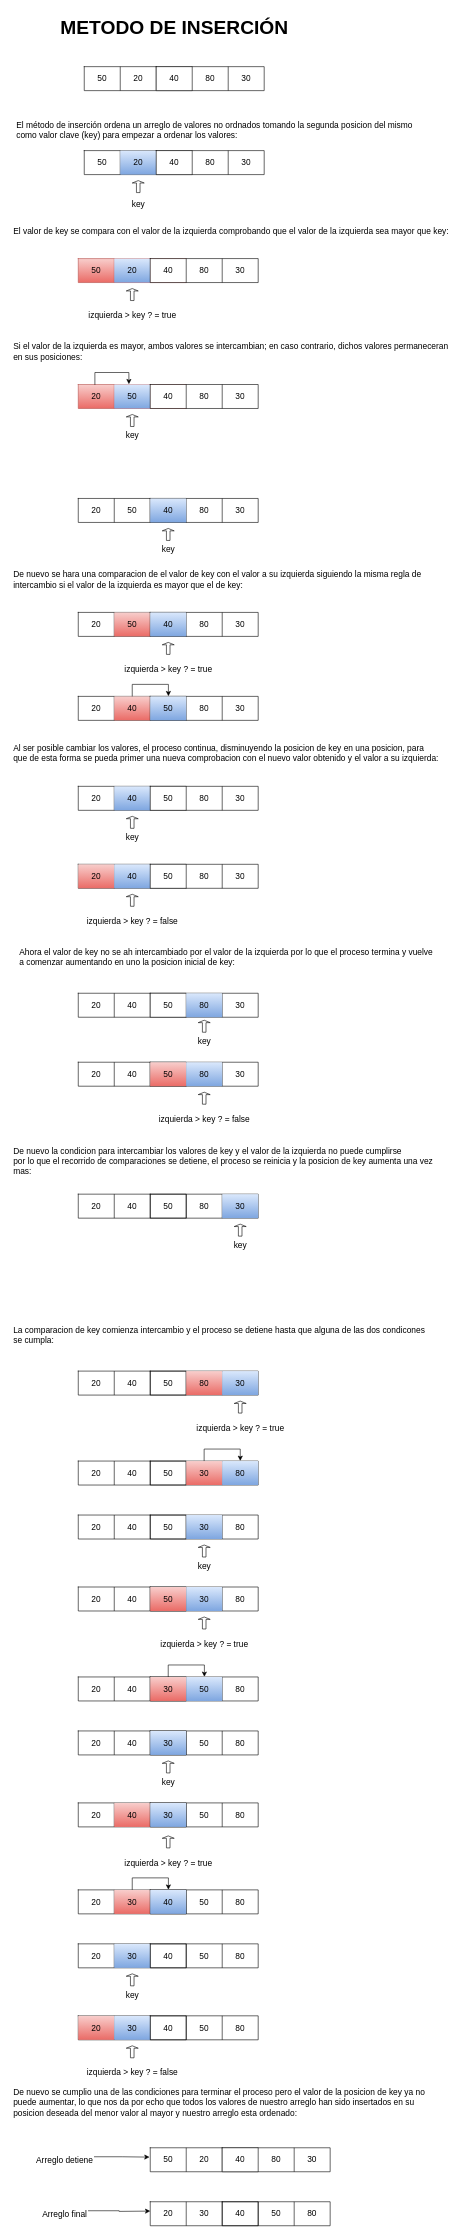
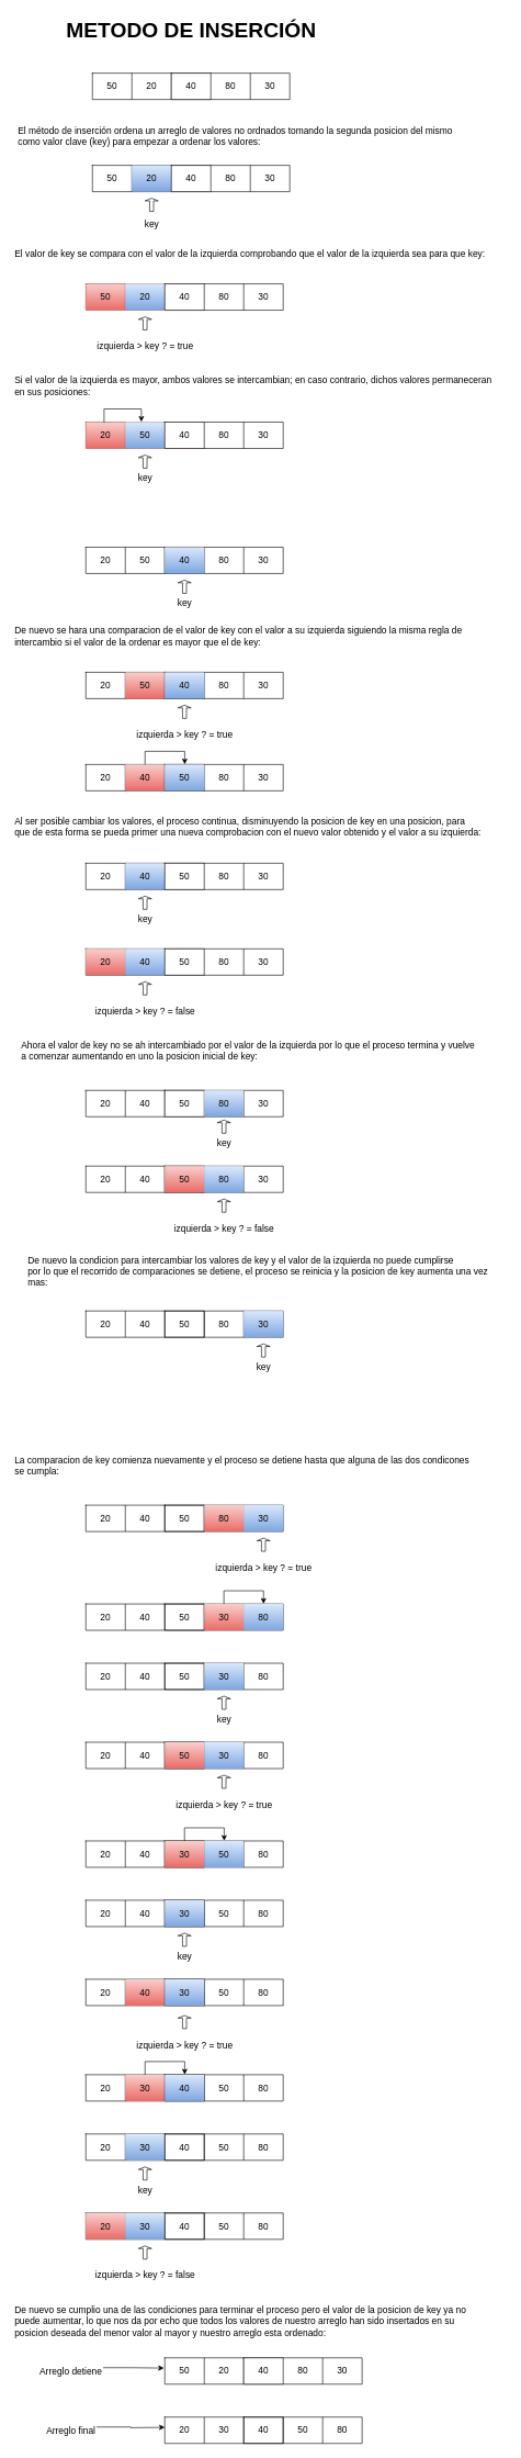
- <mxCell id="2" value="&lt;font style=&quot;font-size: 14px;&quot;&gt;El método de inserción ordena un arreglo de valores no ordnados tomando la segunda posicion del mismo&lt;br&gt;como valor clave (key) para empezar a ordenar los valores:&lt;br&gt;&lt;/font&gt;" style="text;html=1;align=left;verticalAlign=middle;resizable=0;points=[];autosize=1;strokeColor=none;fillColor=none;" parent="1" vertex="1"><mxGeometry x="25" y="190" width="680" height="50" as="geometry" /></mxCell>
+ <mxCell id="2" value="&lt;font style=&quot;font-size: 14px;&quot;&gt;El método de inserción ordena un arreglo de valores no ordnados tomando la segunda posicion del mismo&lt;br&gt;como valor clave (key) para empezar a ordenar los valores:&lt;br&gt;&lt;/font&gt;" style="text;html=1;align=left;verticalAlign=middle;resizable=0;points=[];autosize=1;strokeColor=none;fillColor=none;" parent="1" vertex="1"><mxGeometry x="25" y="180" width="680" height="50" as="geometry" /></mxCell>
- <mxCell id="15" value="&lt;font style=&quot;font-size: 14px;&quot;&gt;El valor de key se compara con el valor de la izquierda comprobando que el valor de la izquierda sea mayor que key:&lt;br&gt;&lt;/font&gt;" style="text;html=1;align=left;verticalAlign=middle;resizable=0;points=[];autosize=1;strokeColor=none;fillColor=none;" parent="1" vertex="1"><mxGeometry x="20" y="370" width="750" height="30" as="geometry" /></mxCell>
+ <mxCell id="15" value="&lt;font style=&quot;font-size: 14px;&quot;&gt;El valor de key se compara con el valor de la izquierda comprobando que el valor de la izquierda sea para que key:&lt;br&gt;&lt;/font&gt;" style="text;html=1;align=left;verticalAlign=middle;resizable=0;points=[];autosize=1;strokeColor=none;fillColor=none;" parent="1" vertex="1"><mxGeometry x="20" y="370" width="750" height="30" as="geometry" /></mxCell>
- <mxCell id="20" value="&lt;font style=&quot;font-size: 14px;&quot;&gt;De nuevo se hara una comparacion de el valor de key con el valor a su izquierda siguiendo la misma regla de&lt;br&gt;intercambio si el valor de la izquierda es mayor que el de key:&lt;br&gt;&lt;/font&gt;" style="text;html=1;align=left;verticalAlign=middle;resizable=0;points=[];autosize=1;strokeColor=none;fillColor=none;" parent="1" vertex="1"><mxGeometry x="20" y="940" width="700" height="50" as="geometry" /></mxCell>
+ <mxCell id="20" value="&lt;font style=&quot;font-size: 14px;&quot;&gt;De nuevo se hara una comparacion de el valor de key con el valor a su izquierda siguiendo la misma regla de&lt;br&gt;intercambio si el valor de la ordenar es mayor que el de key:&lt;br&gt;&lt;/font&gt;" style="text;html=1;align=left;verticalAlign=middle;resizable=0;points=[];autosize=1;strokeColor=none;fillColor=none;" parent="1" vertex="1"><mxGeometry x="20" y="940" width="700" height="50" as="geometry" /></mxCell>
- <mxCell id="128" value="&lt;font style=&quot;font-size: 14px;&quot;&gt;De nuevo la condicion para intercambiar los valores de key y el valor de la izquierda no puede cumplirse&lt;br&gt;por lo que el recorrido de comparaciones se detiene, el proceso se reinicia y la posicion de key aumenta una vez&lt;br&gt;mas:&lt;br&gt;&lt;/font&gt;" style="text;html=1;align=left;verticalAlign=middle;resizable=0;points=[];autosize=1;strokeColor=none;fillColor=none;" vertex="1" parent="1"><mxGeometry x="20" y="1905" width="720" height="60" as="geometry" /></mxCell>
+ <mxCell id="128" value="&lt;font style=&quot;font-size: 14px;&quot;&gt;De nuevo la condicion para intercambiar los valores de key y el valor de la izquierda no puede cumplirse&lt;br&gt;por lo que el recorrido de comparaciones se detiene, el proceso se reinicia y la posicion de key aumenta una vez&lt;br&gt;mas:&lt;br&gt;&lt;/font&gt;" style="text;html=1;align=left;verticalAlign=middle;resizable=0;points=[];autosize=1;strokeColor=none;fillColor=none;" vertex="1" parent="1"><mxGeometry x="40" y="1900" width="720" height="60" as="geometry" /></mxCell>
- <mxCell id="141" value="&lt;font style=&quot;font-size: 14px;&quot;&gt;La comparacion de key comienza intercambio y el proceso se detiene hasta que alguna de las dos condicones&amp;nbsp;&lt;br&gt;se cumpla:&lt;br&gt;&lt;/font&gt;" style="text;html=1;align=left;verticalAlign=middle;resizable=0;points=[];autosize=1;strokeColor=none;fillColor=none;" vertex="1" parent="1"><mxGeometry x="20" y="2200" width="720" height="50" as="geometry" /></mxCell>
+ <mxCell id="141" value="&lt;font style=&quot;font-size: 14px;&quot;&gt;La comparacion de key comienza nuevamente y el proceso se detiene hasta que alguna de las dos condicones&amp;nbsp;&lt;br&gt;se cumpla:&lt;br&gt;&lt;/font&gt;" style="text;html=1;align=left;verticalAlign=middle;resizable=0;points=[];autosize=1;strokeColor=none;fillColor=none;" vertex="1" parent="1"><mxGeometry x="20" y="2200" width="720" height="50" as="geometry" /></mxCell>
- <mxCell id="259" value="&lt;font style=&quot;font-size: 14px;&quot;&gt;De nuevo se cumplio una de las condiciones para terminar el proceso pero el valor de la posicion de key ya no&lt;br&gt;puede aumentar, lo que nos da por echo que todos los valores de nuestro arreglo han sido insertados en su&lt;br&gt;posicion deseada del menor valor al mayor y nuestro arreglo esta ordenado:&lt;br&gt;&lt;/font&gt;" style="text;html=1;align=left;verticalAlign=middle;resizable=0;points=[];autosize=1;strokeColor=none;fillColor=none;" vertex="1" parent="1"><mxGeometry x="20" y="3475" width="710" height="60" as="geometry" /></mxCell>
+ <mxCell id="259" value="&lt;font style=&quot;font-size: 14px;&quot;&gt;De nuevo se cumplio una de las condiciones para terminar el proceso pero el valor de la posicion de key ya no&lt;br&gt;puede aumentar, lo que nos da por echo que todos los valores de nuestro arreglo han sido insertados en su&lt;br&gt;posicion deseada del menor valor al mayor y nuestro arreglo esta ordenado:&lt;br&gt;&lt;/font&gt;" style="text;html=1;align=left;verticalAlign=middle;resizable=0;points=[];autosize=1;strokeColor=none;fillColor=none;" vertex="1" parent="1"><mxGeometry x="20" y="3495" width="710" height="60" as="geometry" /></mxCell>
